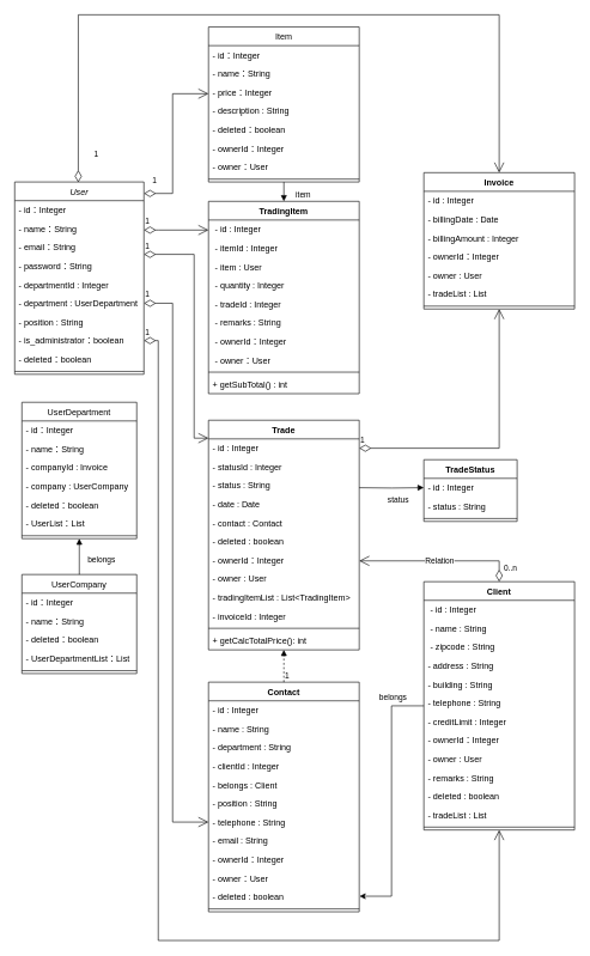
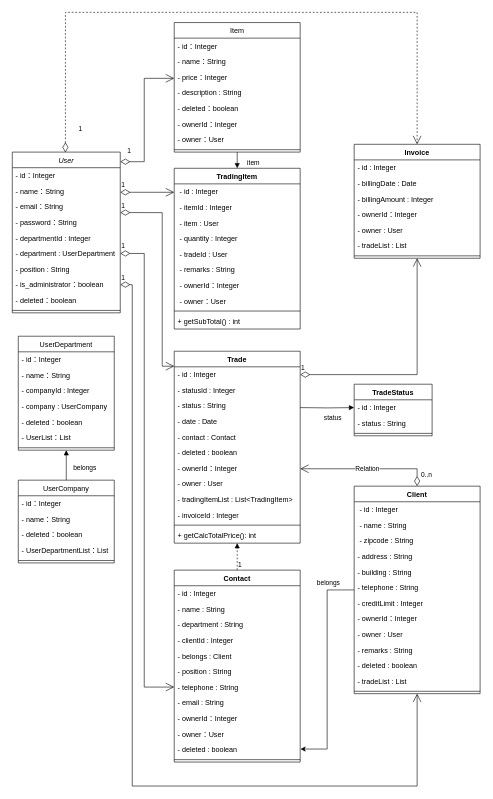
- <mxCell id="104" value="1" style="endArrow=open;html=1;endSize=12;startArrow=diamondThin;startSize=14;startFill=0;edgeStyle=orthogonalEdgeStyle;align=left;verticalAlign=bottom;rounded=0;entryX=0.5;entryY=0;entryDx=0;entryDy=0;exitX=0.492;exitY=0.002;exitDx=0;exitDy=0;exitPerimeter=0;" parent="1" source="2" target="95" edge="1"><mxGeometry x="-0.943" y="-20" relative="1" as="geometry"><mxPoint x="100" y="250" as="sourcePoint" /><mxPoint x="190" y="60" as="targetPoint" /><Array as="points"><mxPoint x="109" y="20" /><mxPoint x="695" y="20" /></Array><mxPoint y="-1" as="offset" /></mxGeometry></mxCell>
+ <mxCell id="104" value="1" style="endArrow=open;html=1;endSize=12;startArrow=diamondThin;startSize=14;startFill=0;edgeStyle=orthogonalEdgeStyle;align=left;verticalAlign=bottom;rounded=0;entryX=0.5;entryY=0;entryDx=0;entryDy=0;exitX=0.492;exitY=0.002;exitDx=0;exitDy=0;exitPerimeter=0;dashed=1;" parent="1" source="2" target="95" edge="1"><mxGeometry x="-0.943" y="-20" relative="1" as="geometry"><mxPoint x="100" y="250" as="sourcePoint" /><mxPoint x="190" y="60" as="targetPoint" /><Array as="points"><mxPoint x="109" y="20" /><mxPoint x="695" y="20" /></Array><mxPoint y="-1" as="offset" /></mxGeometry></mxCell>
- <mxCell id="50" value=" - tradeId : Integer" style="text;strokeColor=none;fillColor=none;align=left;verticalAlign=top;spacingLeft=4;spacingRight=4;overflow=hidden;rotatable=0;points=[[0,0.5],[1,0.5]];portConstraint=eastwest;" parent="45" vertex="1"><mxGeometry y="130" width="210" height="26" as="geometry" /></mxCell>
+ <mxCell id="50" value=" - tradeId : User" style="text;strokeColor=none;fillColor=none;align=left;verticalAlign=top;spacingLeft=4;spacingRight=4;overflow=hidden;rotatable=0;points=[[0,0.5],[1,0.5]];portConstraint=eastwest;" parent="45" vertex="1"><mxGeometry y="130" width="210" height="26" as="geometry" /></mxCell>
- <mxCell id="110" value="- companyId : Invoice" style="text;align=left;verticalAlign=top;spacingLeft=4;spacingRight=4;overflow=hidden;rotatable=0;points=[[0,0.5],[1,0.5]];portConstraint=eastwest;rounded=0;shadow=0;html=0;" parent="107" vertex="1"><mxGeometry y="78" width="160" height="26" as="geometry" /></mxCell>
+ <mxCell id="110" value="- companyId : Integer" style="text;align=left;verticalAlign=top;spacingLeft=4;spacingRight=4;overflow=hidden;rotatable=0;points=[[0,0.5],[1,0.5]];portConstraint=eastwest;rounded=0;shadow=0;html=0;" parent="107" vertex="1"><mxGeometry y="78" width="160" height="26" as="geometry" /></mxCell>
